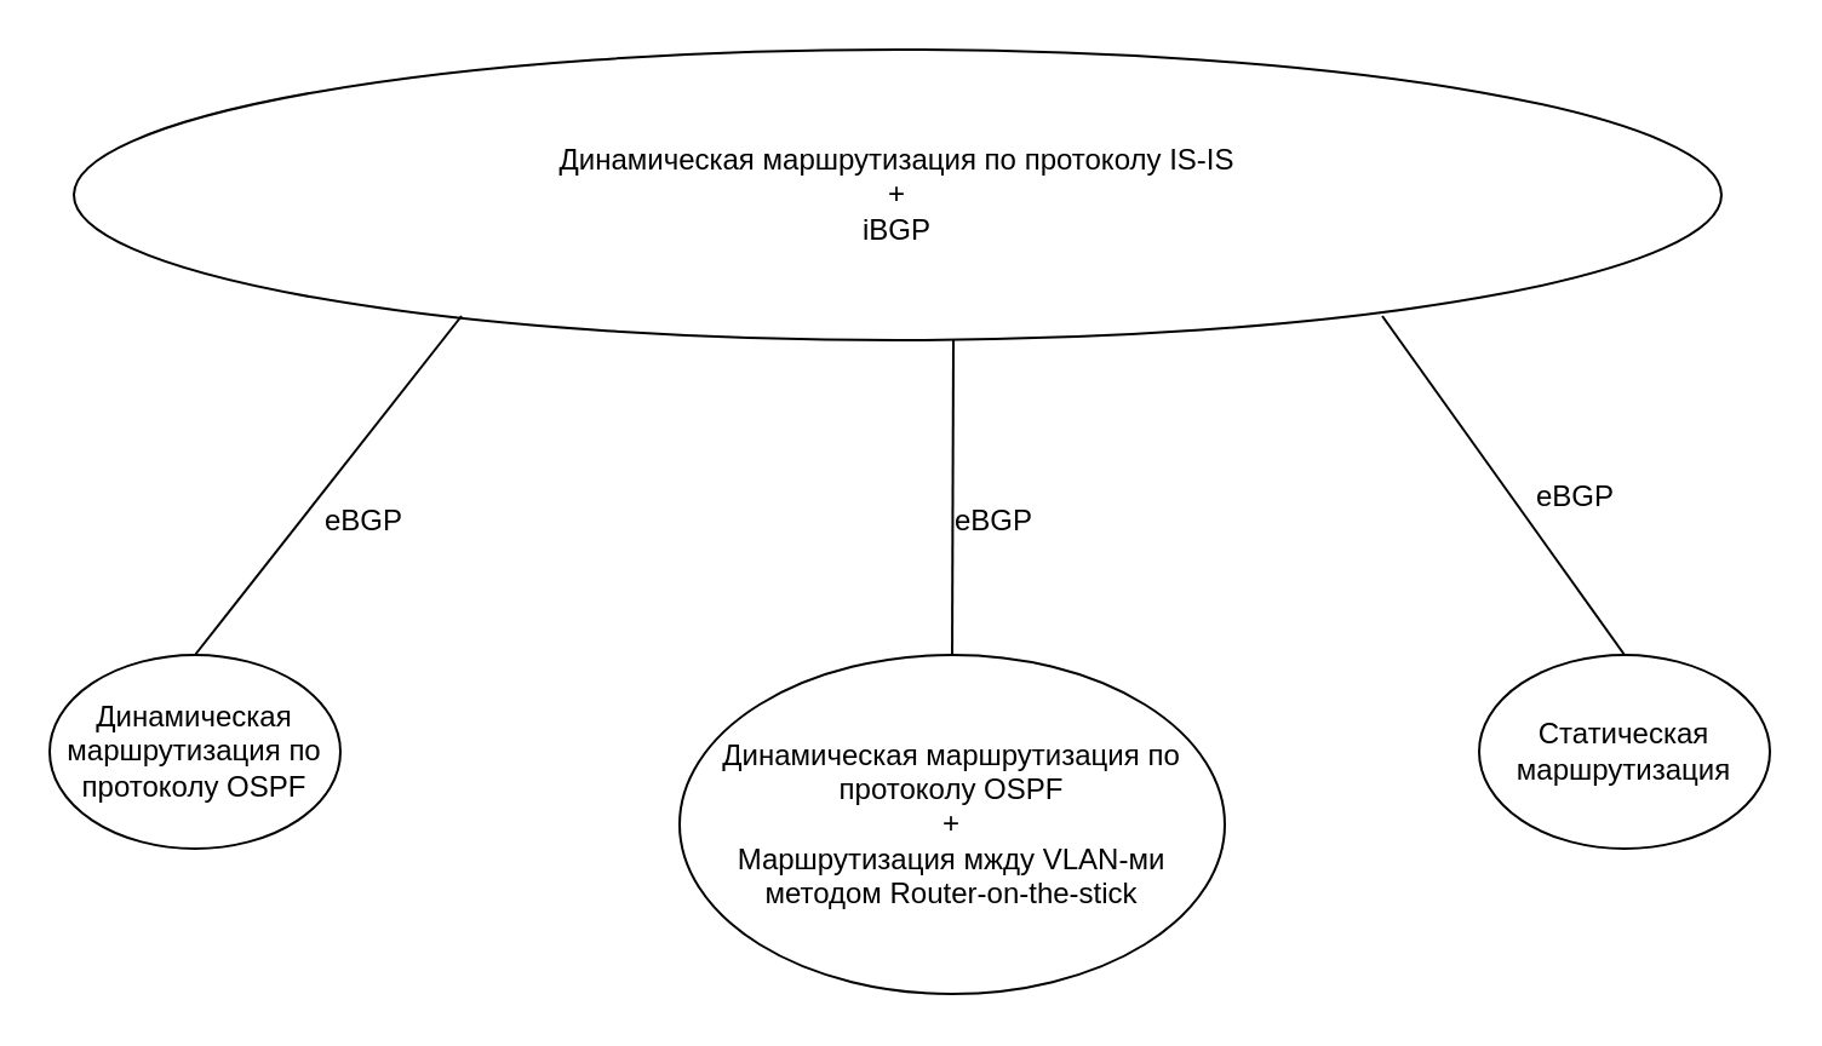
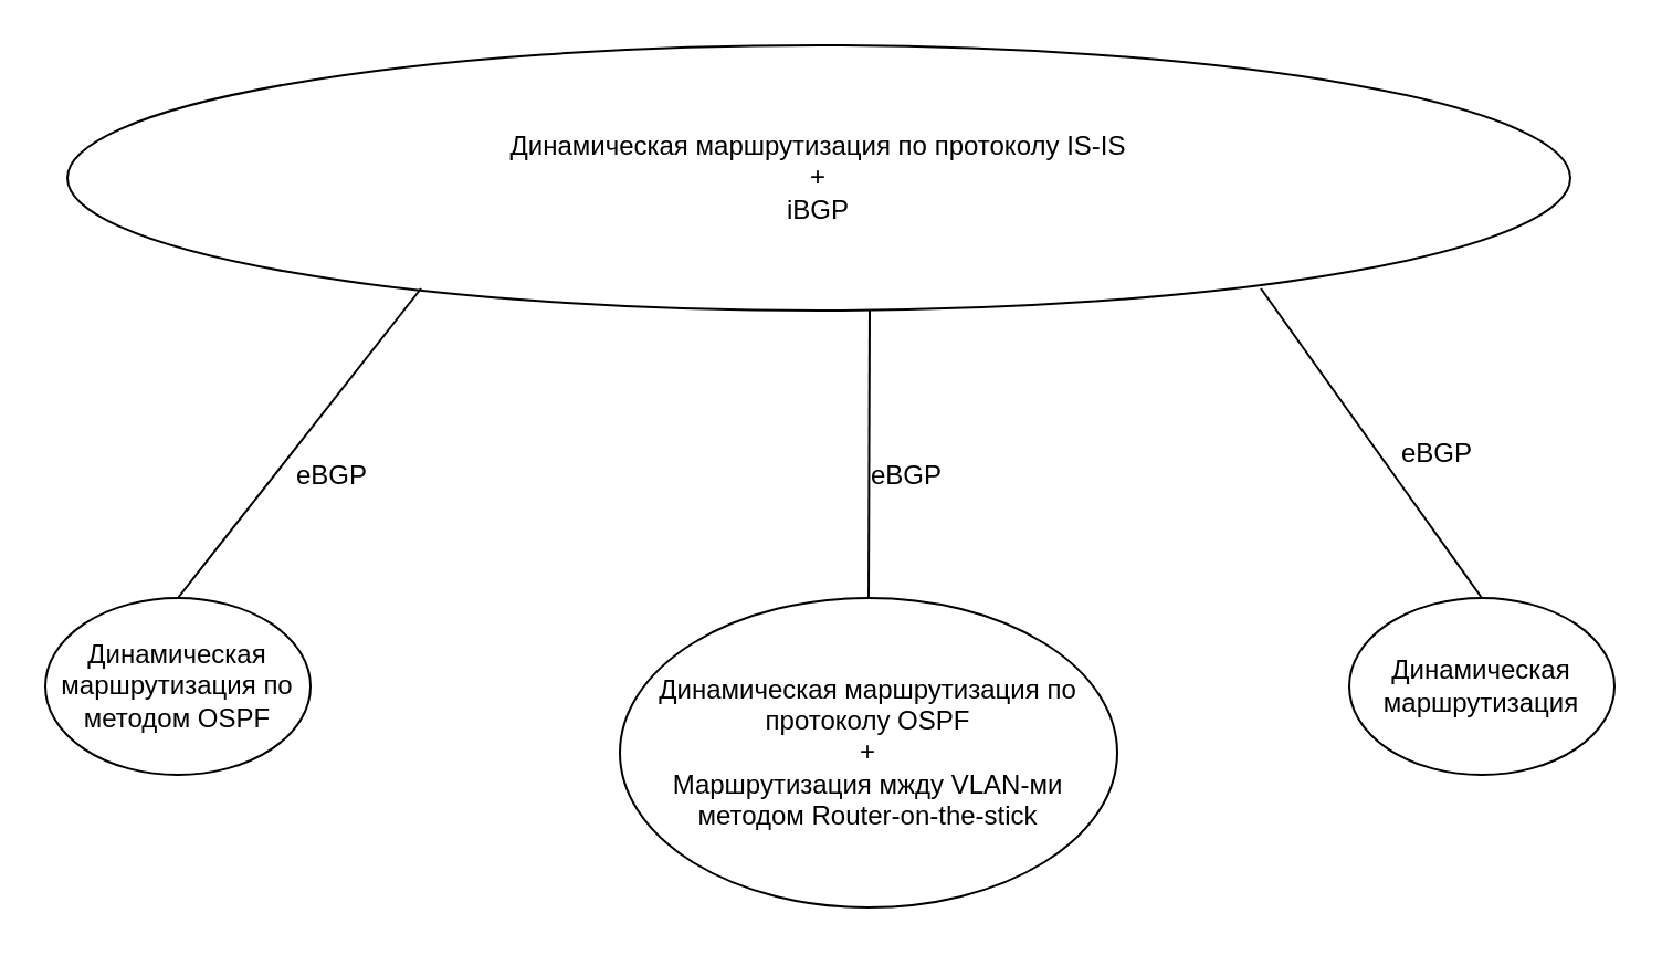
- <mxCell id="3" value="Динамическая маршрутизация по протоколу OSPF" style="ellipse;whiteSpace=wrap;html=1;" vertex="1" parent="1"><mxGeometry x="20" y="270" width="120" height="80" as="geometry" /></mxCell>
+ <mxCell id="3" value="Динамическая маршрутизация по методом OSPF" style="ellipse;whiteSpace=wrap;html=1;" vertex="1" parent="1"><mxGeometry x="20" y="270" width="120" height="80" as="geometry" /></mxCell>
- <mxCell id="5" value="Статическая маршрутизация" style="ellipse;whiteSpace=wrap;html=1;" vertex="1" parent="1"><mxGeometry x="610" y="270" width="120" height="80" as="geometry" /></mxCell>
+ <mxCell id="5" value="Динамическая маршрутизация" style="ellipse;whiteSpace=wrap;html=1;" vertex="1" parent="1"><mxGeometry x="610" y="270" width="120" height="80" as="geometry" /></mxCell>
